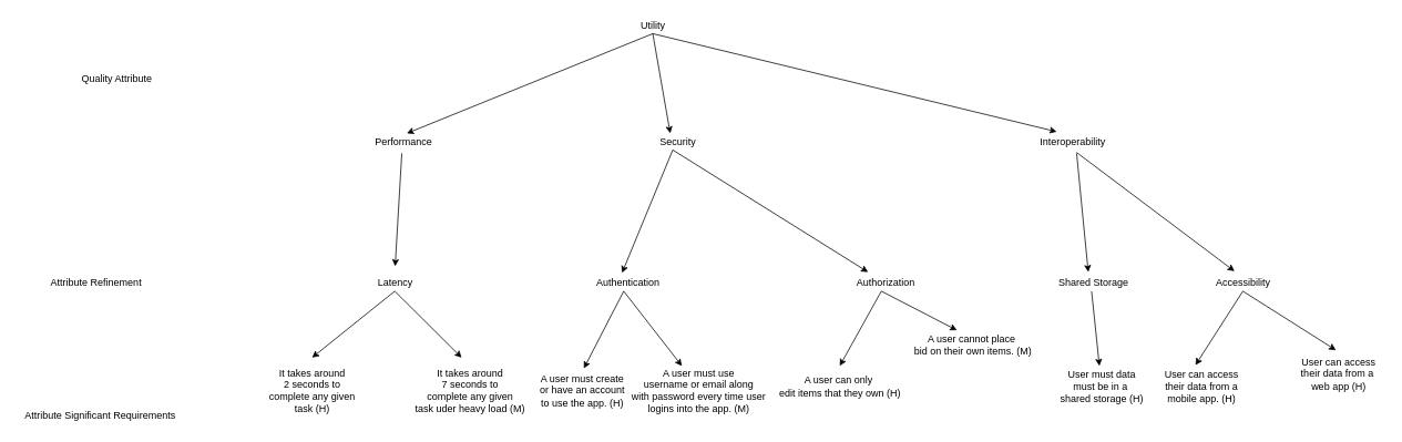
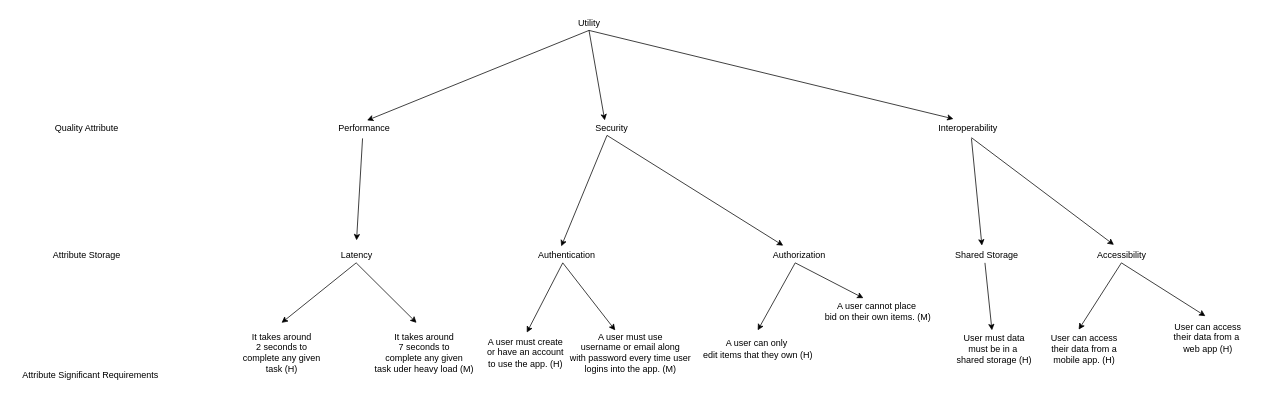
- <mxCell id="37" value="Quality Attribute" style="text;html=1;align=center;verticalAlign=middle;resizable=0;points=[];autosize=1;" vertex="1" parent="1"><mxGeometry x="90" y="85" width="100" height="20" as="geometry" /></mxCell>
+ <mxCell id="37" value="Quality Attribute" style="text;html=1;align=center;verticalAlign=middle;resizable=0;points=[];autosize=1;" vertex="1" parent="1"><mxGeometry x="65" y="160" width="100" height="20" as="geometry" /></mxCell>
- <mxCell id="38" value="Attribute Refinement" style="text;html=1;align=center;verticalAlign=middle;resizable=0;points=[];autosize=1;" vertex="1" parent="1"><mxGeometry x="55" y="330" width="120" height="20" as="geometry" /></mxCell>
+ <mxCell id="38" value="Attribute Storage" style="text;html=1;align=center;verticalAlign=middle;resizable=0;points=[];autosize=1;" vertex="1" parent="1"><mxGeometry x="55" y="330" width="120" height="20" as="geometry" /></mxCell>
